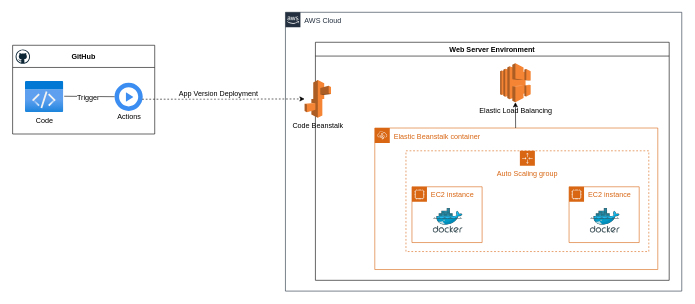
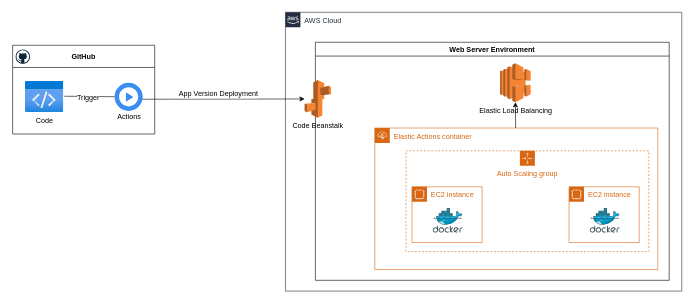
- <mxCell id="20" value="" style="endArrow=classic;html=1;rounded=0;fontSize=12;exitX=0.979;exitY=0.585;exitDx=0;exitDy=0;exitPerimeter=0;dashed=1;" edge="1" parent="1" source="16" target="12"><mxGeometry width="50" height="50" relative="1" as="geometry"><mxPoint x="236" y="418" as="sourcePoint" /><mxPoint x="286" y="368" as="targetPoint" /><Array as="points" /></mxGeometry></mxCell>
+ <mxCell id="20" value="" style="endArrow=classic;html=1;rounded=0;fontSize=12;exitX=0.979;exitY=0.585;exitDx=0;exitDy=0;exitPerimeter=0;" edge="1" parent="1" source="16" target="12"><mxGeometry width="50" height="50" relative="1" as="geometry"><mxPoint x="236" y="418" as="sourcePoint" /><mxPoint x="286" y="368" as="targetPoint" /><Array as="points" /></mxGeometry></mxCell>
- <mxCell id="5" value="Elastic Beanstalk container" style="points=[[0,0],[0.25,0],[0.5,0],[0.75,0],[1,0],[1,0.25],[1,0.5],[1,0.75],[1,1],[0.75,1],[0.5,1],[0.25,1],[0,1],[0,0.75],[0,0.5],[0,0.25]];outlineConnect=0;gradientColor=none;html=1;whiteSpace=wrap;fontSize=12;fontStyle=0;container=1;pointerEvents=0;collapsible=0;recursiveResize=0;shape=mxgraph.aws4.group;grIcon=mxgraph.aws4.group_elastic_beanstalk;strokeColor=#D86613;fillColor=none;verticalAlign=top;align=left;spacingLeft=30;fontColor=#D86613;dashed=0;" vertex="1" parent="3"><mxGeometry x="99" y="143" width="472" height="236" as="geometry" /></mxCell>
+ <mxCell id="5" value="Elastic Actions container" style="points=[[0,0],[0.25,0],[0.5,0],[0.75,0],[1,0],[1,0.25],[1,0.5],[1,0.75],[1,1],[0.75,1],[0.5,1],[0.25,1],[0,1],[0,0.75],[0,0.5],[0,0.25]];outlineConnect=0;gradientColor=none;html=1;whiteSpace=wrap;fontSize=12;fontStyle=0;container=1;pointerEvents=0;collapsible=0;recursiveResize=0;shape=mxgraph.aws4.group;grIcon=mxgraph.aws4.group_elastic_beanstalk;strokeColor=#D86613;fillColor=none;verticalAlign=top;align=left;spacingLeft=30;fontColor=#D86613;dashed=0;" vertex="1" parent="3"><mxGeometry x="99" y="143" width="472" height="236" as="geometry" /></mxCell>
